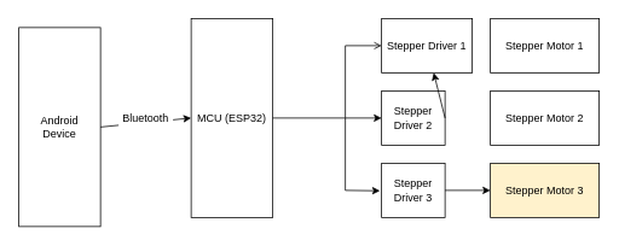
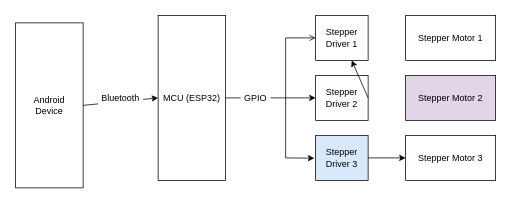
- <mxCell id="2" value="Stepper Driver 1" style="rounded=0;whiteSpace=wrap;html=1;" parent="1" vertex="1"><mxGeometry x="420" y="20" width="100" height="60" as="geometry" /></mxCell>
+ <mxCell id="2" value="Stepper Driver 1" style="rounded=0;whiteSpace=wrap;html=1;" parent="1" vertex="1"><mxGeometry x="420" y="20" width="70" height="60" as="geometry" /></mxCell>
+ <mxCell id="12" value="GPIO" style="text;html=1;strokeColor=none;fillColor=default;align=center;verticalAlign=middle;whiteSpace=wrap;rounded=0;" vertex="1" parent="1"><mxGeometry x="320" y="117.5" width="40" height="25" as="geometry" /></mxCell>
- <mxCell id="6" value="Stepper Motor 2" style="rounded=0;whiteSpace=wrap;html=1;" parent="1" vertex="1"><mxGeometry x="540" y="100" width="120" height="60" as="geometry" /></mxCell>
+ <mxCell id="6" value="Stepper Motor 2" style="rounded=0;whiteSpace=wrap;html=1;fillColor=#e1d5e7;" parent="1" vertex="1"><mxGeometry x="540" y="100" width="120" height="60" as="geometry" /></mxCell>
- <mxCell id="4" value="Stepper Driver 3" style="rounded=0;whiteSpace=wrap;html=1;" parent="1" vertex="1"><mxGeometry x="420" y="180" width="70" height="60" as="geometry" /></mxCell>
+ <mxCell id="4" value="Stepper Driver 3" style="rounded=0;whiteSpace=wrap;html=1;fillColor=#dae8fc;" parent="1" vertex="1"><mxGeometry x="420" y="180" width="70" height="60" as="geometry" /></mxCell>
- <mxCell id="7" value="Stepper Motor 3" style="rounded=0;whiteSpace=wrap;html=1;fillColor=#fff2cc;" parent="1" vertex="1"><mxGeometry x="540" y="180" width="120" height="60" as="geometry" /></mxCell>
+ <mxCell id="7" value="Stepper Motor 3" style="rounded=0;whiteSpace=wrap;html=1;" parent="1" vertex="1"><mxGeometry x="540" y="180" width="120" height="60" as="geometry" /></mxCell>
